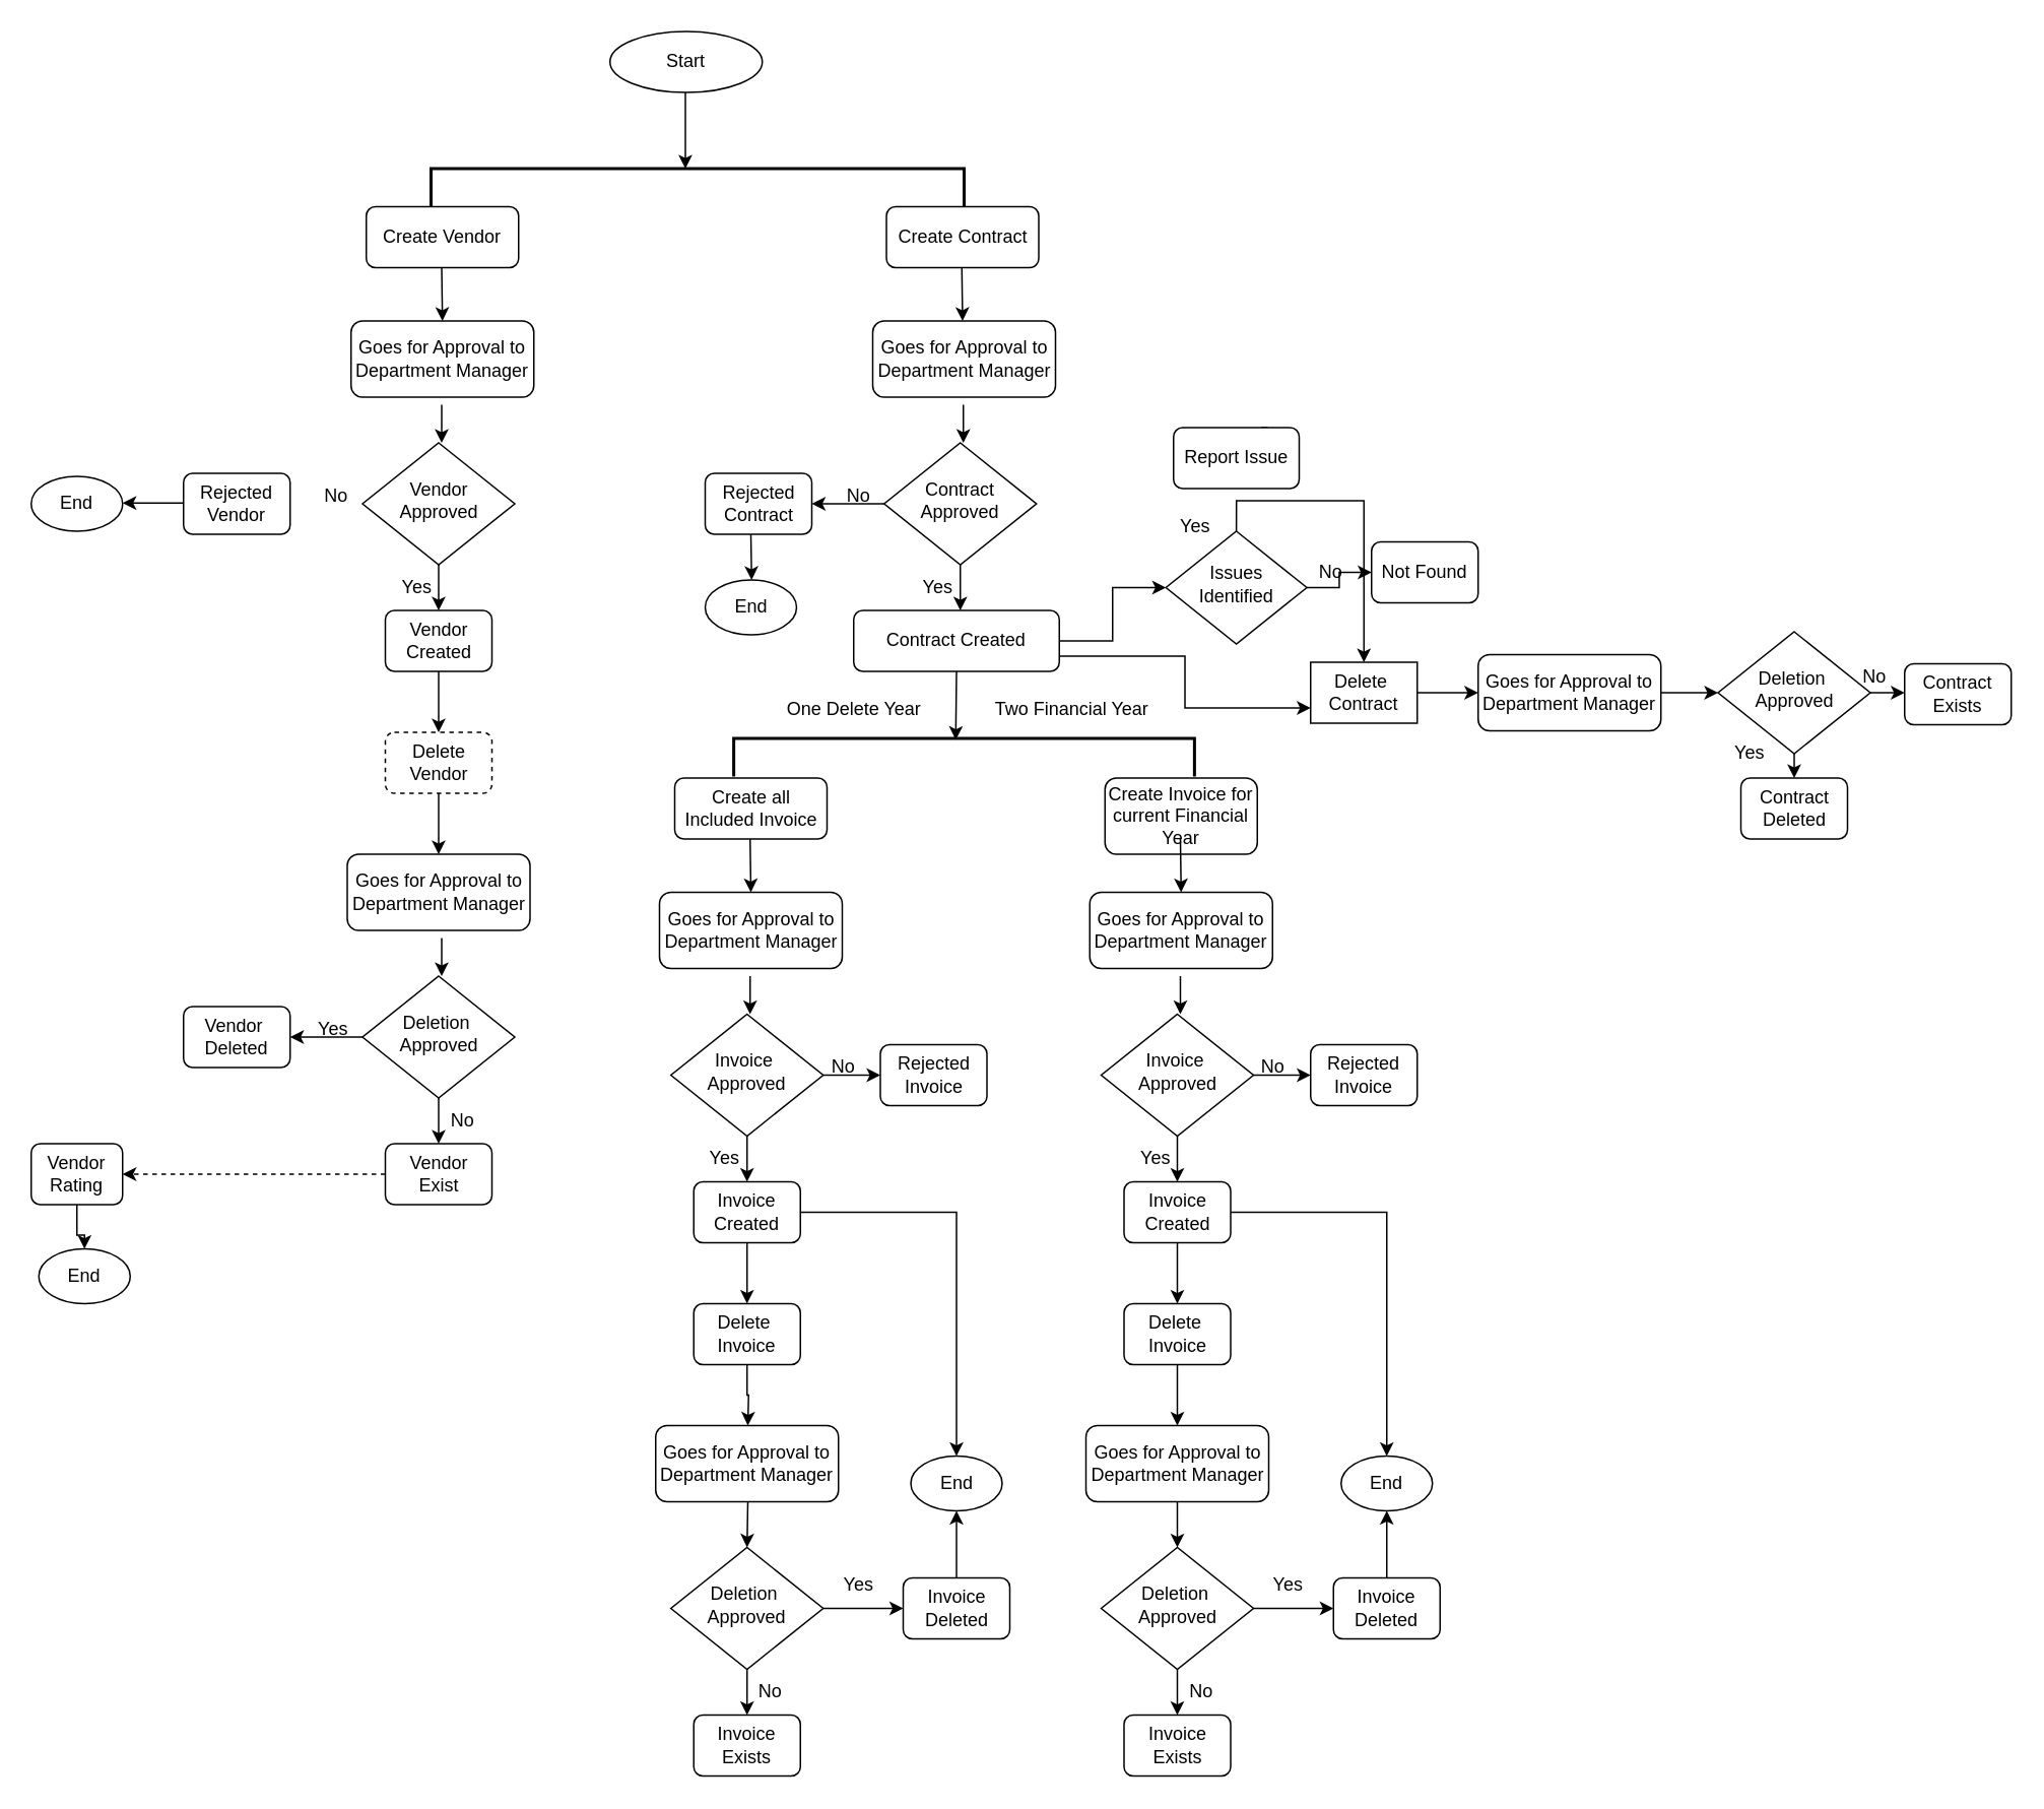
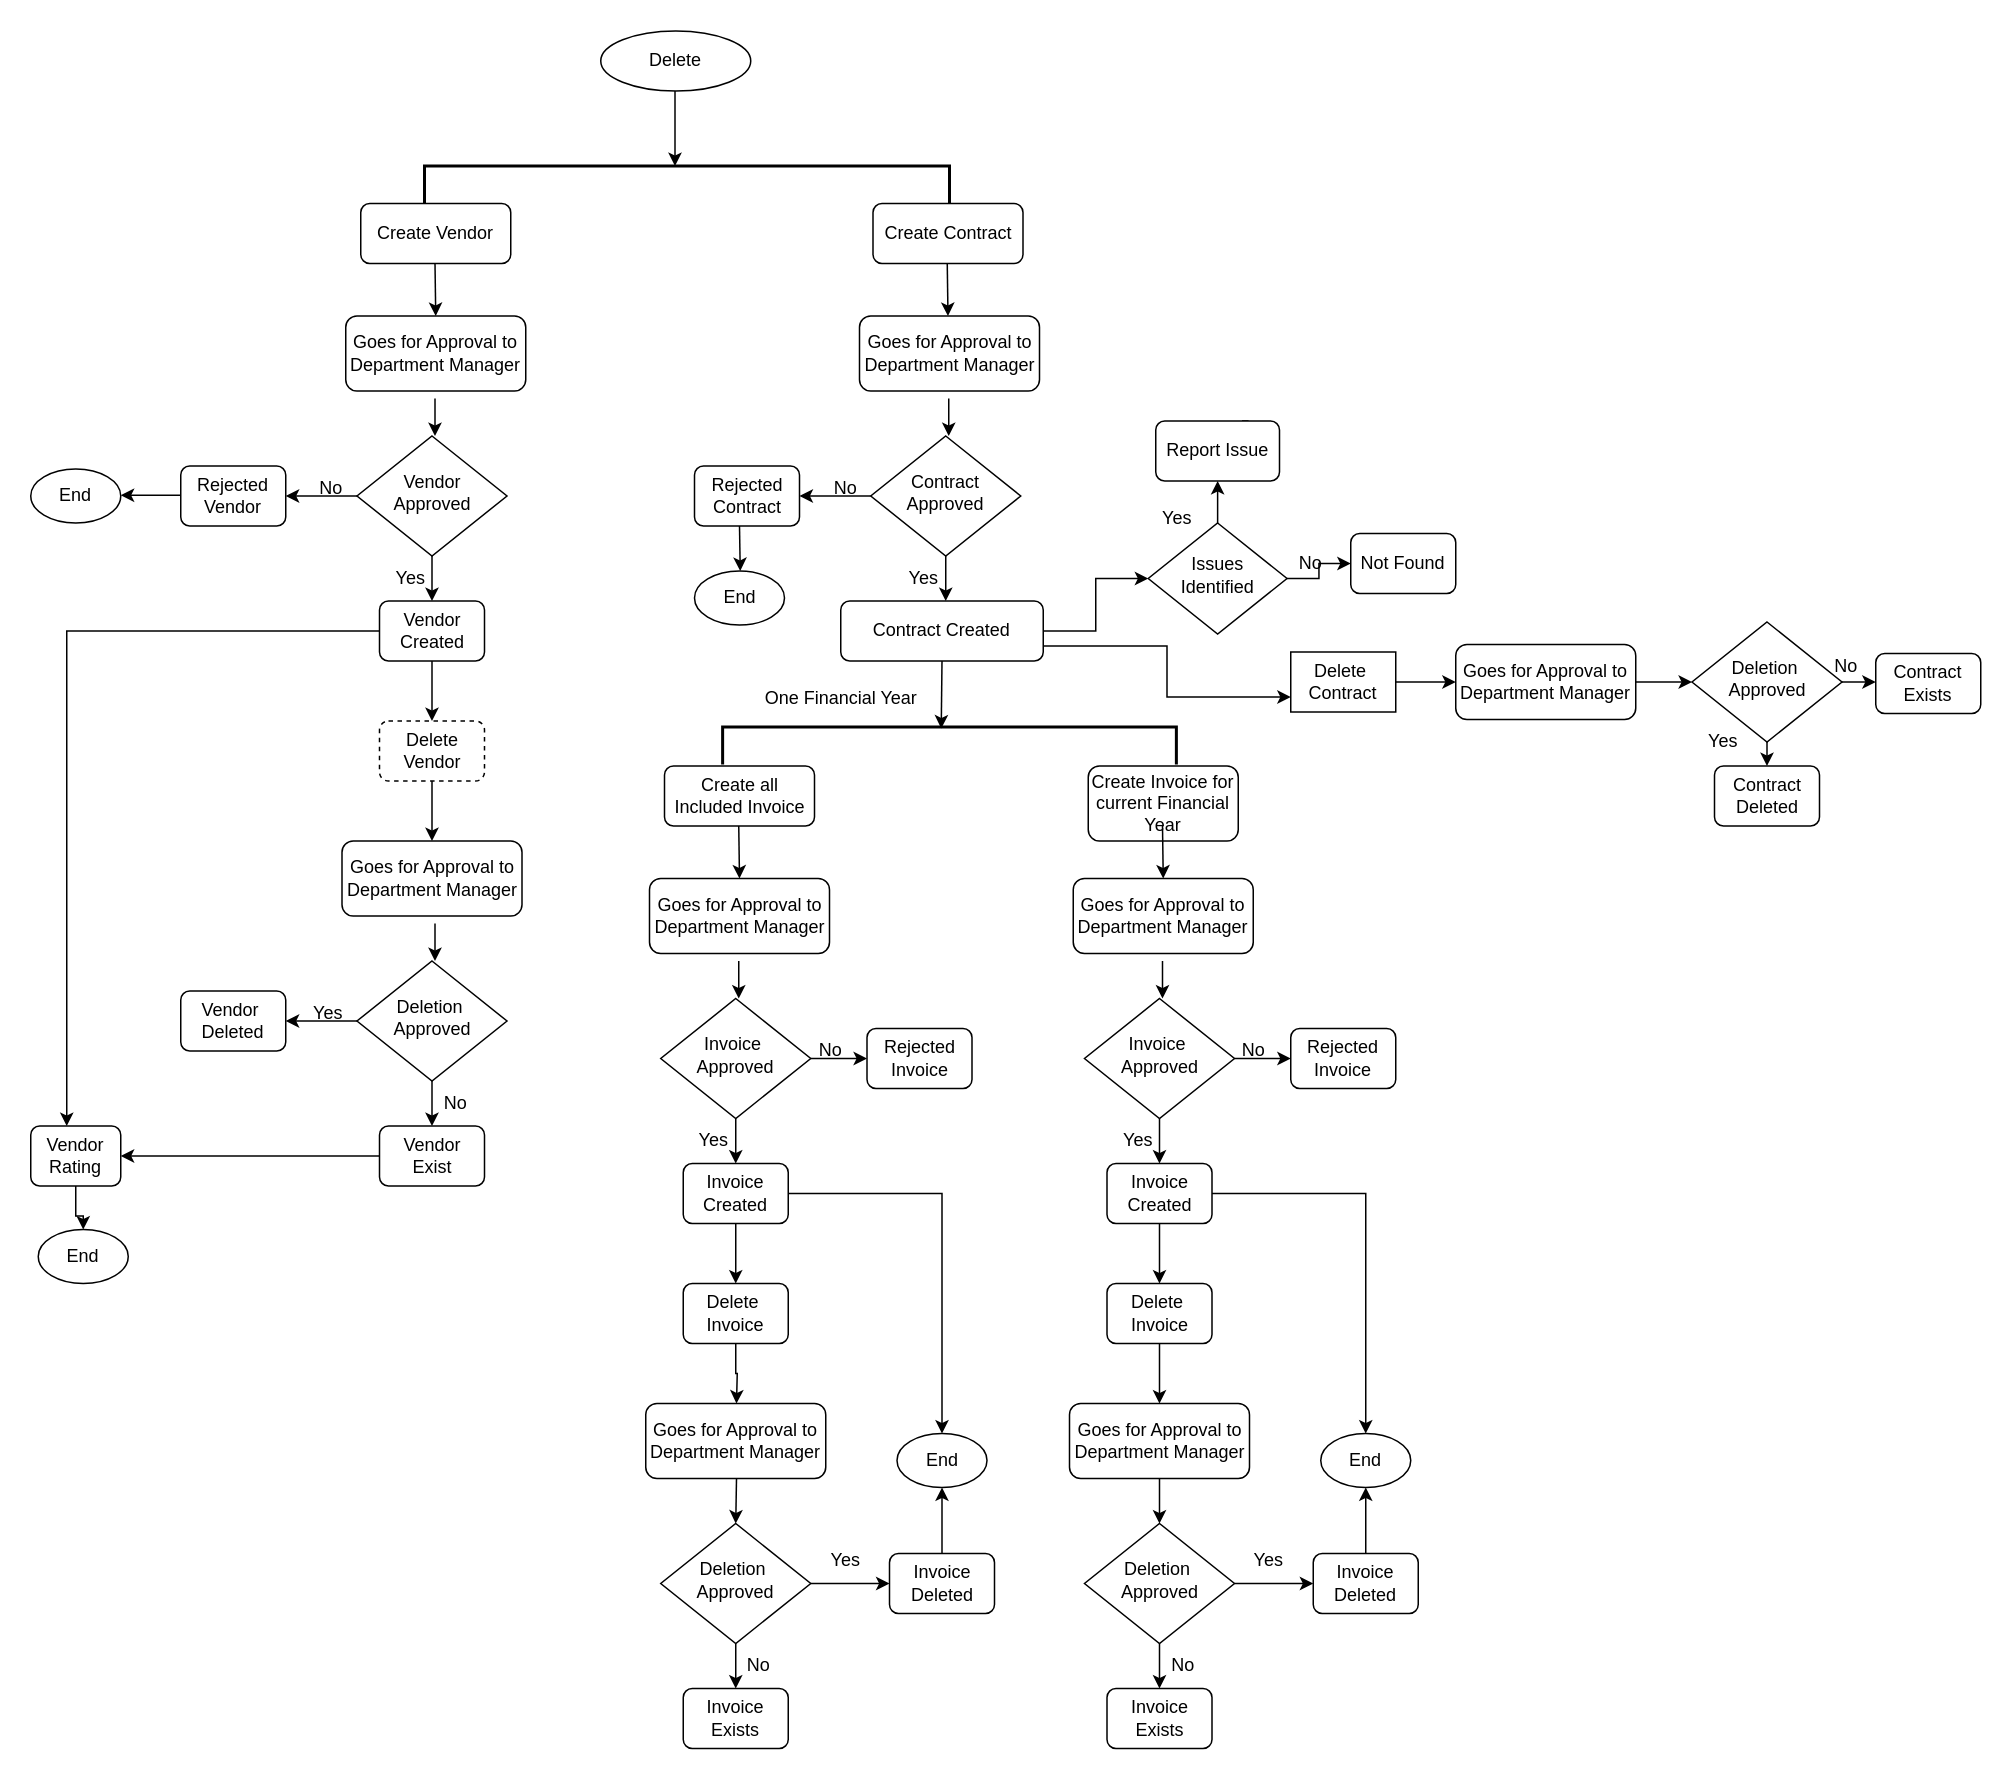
- <mxCell id="2" value="Start" style="ellipse;whiteSpace=wrap;html=1;" vertex="1" parent="1"><mxGeometry x="400" y="20" width="100" height="40" as="geometry" /></mxCell>
+ <mxCell id="2" value="Delete" style="ellipse;whiteSpace=wrap;html=1;" vertex="1" parent="1"><mxGeometry x="400" y="20" width="100" height="40" as="geometry" /></mxCell>
+ <mxCell id="6" style="edgeStyle=orthogonalEdgeStyle;rounded=0;orthogonalLoop=1;jettySize=auto;html=1;exitX=0;exitY=0.5;exitDx=0;exitDy=0;entryX=1;entryY=0.5;entryDx=0;entryDy=0;" edge="1" parent="1" source="7" target="8"><mxGeometry relative="1" as="geometry" /></mxCell>
- <mxCell id="116" style="edgeStyle=orthogonalEdgeStyle;rounded=0;orthogonalLoop=1;jettySize=auto;html=1;exitX=0.5;exitY=0;exitDx=0;exitDy=0;" edge="1" parent="1" source="118" target="108"><mxGeometry relative="1" as="geometry" /></mxCell>
+ <mxCell id="116" style="edgeStyle=orthogonalEdgeStyle;rounded=0;orthogonalLoop=1;jettySize=auto;html=1;exitX=0.5;exitY=0;exitDx=0;exitDy=0;entryX=0.5;entryY=1;entryDx=0;entryDy=0;" edge="1" parent="1" source="118" target="120"><mxGeometry relative="1" as="geometry" /></mxCell>
- <mxCell id="52" value="One Delete Year" style="text;html=1;align=center;verticalAlign=middle;resizable=0;points=[];autosize=1;strokeColor=none;fillColor=none;" vertex="1" parent="1"><mxGeometry x="500" y="450" width="120" height="30" as="geometry" /></mxCell>
+ <mxCell id="52" value="One Financial Year" style="text;html=1;align=center;verticalAlign=middle;resizable=0;points=[];autosize=1;strokeColor=none;fillColor=none;" vertex="1" parent="1"><mxGeometry x="500" y="450" width="120" height="30" as="geometry" /></mxCell>
- <mxCell id="53" value="Two Financial Year" style="text;html=1;align=center;verticalAlign=middle;resizable=0;points=[];autosize=1;strokeColor=none;fillColor=none;" vertex="1" parent="1"><mxGeometry x="642.5" y="450" width="120" height="30" as="geometry" /></mxCell>
+ <mxCell id="11" style="edgeStyle=orthogonalEdgeStyle;rounded=0;orthogonalLoop=1;jettySize=auto;html=1;exitX=0;exitY=0.5;exitDx=0;exitDy=0;entryX=0.4;entryY=0;entryDx=0;entryDy=0;entryPerimeter=0;" edge="1" parent="1" source="12" target="32"><mxGeometry relative="1" as="geometry"><mxPoint x="50" y="662" as="targetPoint" /></mxGeometry></mxCell>
- <mxCell id="25" style="edgeStyle=orthogonalEdgeStyle;rounded=0;orthogonalLoop=1;jettySize=auto;html=1;exitX=0;exitY=0.5;exitDx=0;exitDy=0;entryX=1;entryY=0.5;entryDx=0;entryDy=0;dashed=1;" edge="1" parent="1" source="26" target="32"><mxGeometry relative="1" as="geometry" /></mxCell>
+ <mxCell id="25" style="edgeStyle=orthogonalEdgeStyle;rounded=0;orthogonalLoop=1;jettySize=auto;html=1;exitX=0;exitY=0.5;exitDx=0;exitDy=0;entryX=1;entryY=0.5;entryDx=0;entryDy=0;" edge="1" parent="1" source="26" target="32"><mxGeometry relative="1" as="geometry" /></mxCell>
